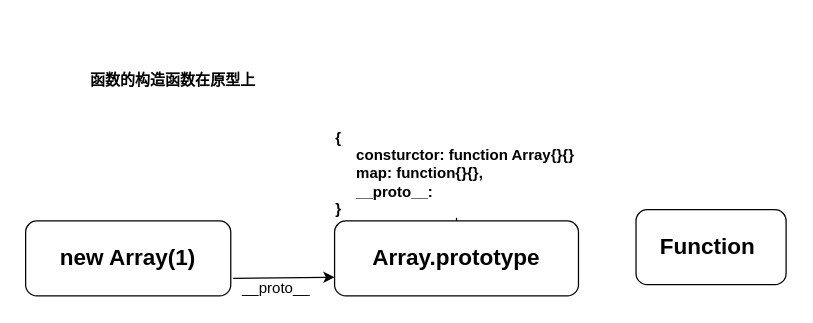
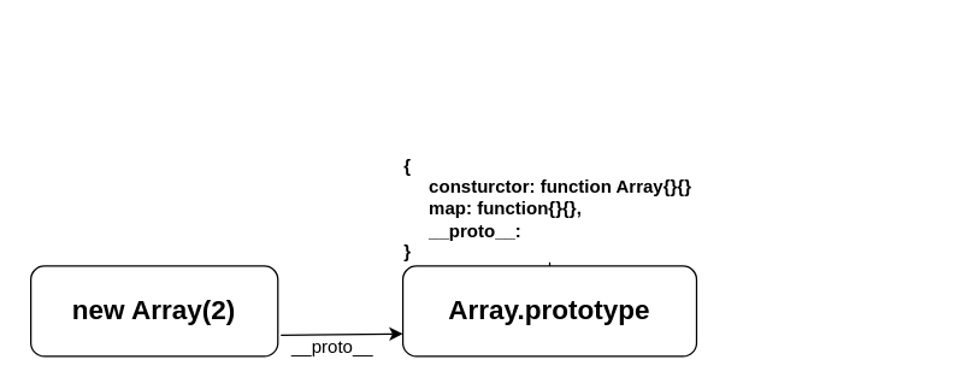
- <mxCell id="8" value="&lt;h1&gt;&lt;font style=&quot;font-size: 12px;&quot;&gt;函数的构造函数在原型上&lt;/font&gt;&lt;/h1&gt;" style="text;html=1;strokeColor=none;fillColor=none;spacing=5;spacingTop=-20;whiteSpace=wrap;overflow=hidden;rounded=0;fontSize=18;" vertex="1" parent="1"><mxGeometry x="67" y="20" width="190" height="120" as="geometry" /></mxCell>
- <mxCell id="4" value="&lt;b&gt;&lt;font style=&quot;font-size: 18px;&quot;&gt;Function&amp;nbsp;&lt;/font&gt;&lt;/b&gt;" style="rounded=1;whiteSpace=wrap;html=1;" vertex="1" parent="1"><mxGeometry x="508" y="167" width="120" height="60" as="geometry" /></mxCell>
- <mxCell id="5" value="&lt;span style=&quot;font-size: 18px;&quot;&gt;&lt;b&gt;new Array(1)&lt;/b&gt;&lt;/span&gt;" style="rounded=1;whiteSpace=wrap;html=1;" vertex="1" parent="1"><mxGeometry x="20" y="176" width="164" height="60" as="geometry" /></mxCell>
+ <mxCell id="5" value="&lt;span style=&quot;font-size: 18px;&quot;&gt;&lt;b&gt;new Array(2)&lt;/b&gt;&lt;/span&gt;" style="rounded=1;whiteSpace=wrap;html=1;" vertex="1" parent="1"><mxGeometry x="20" y="176" width="164" height="60" as="geometry" /></mxCell>
